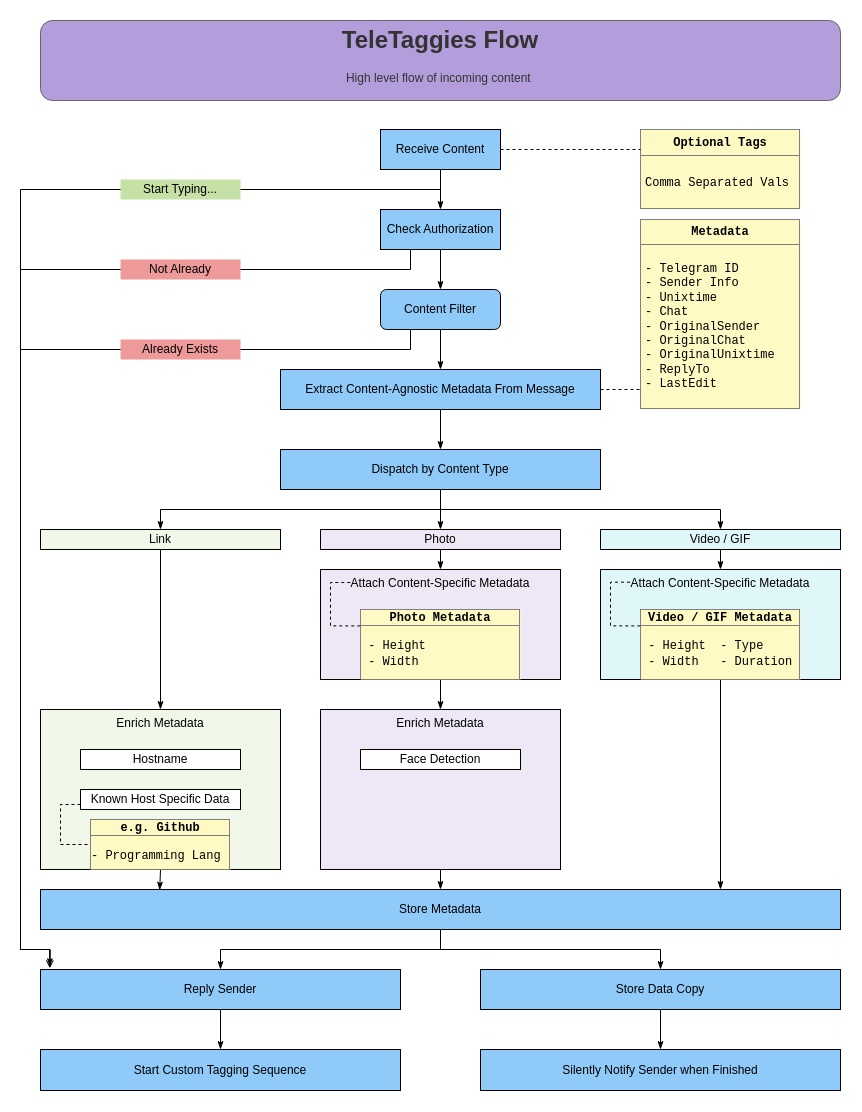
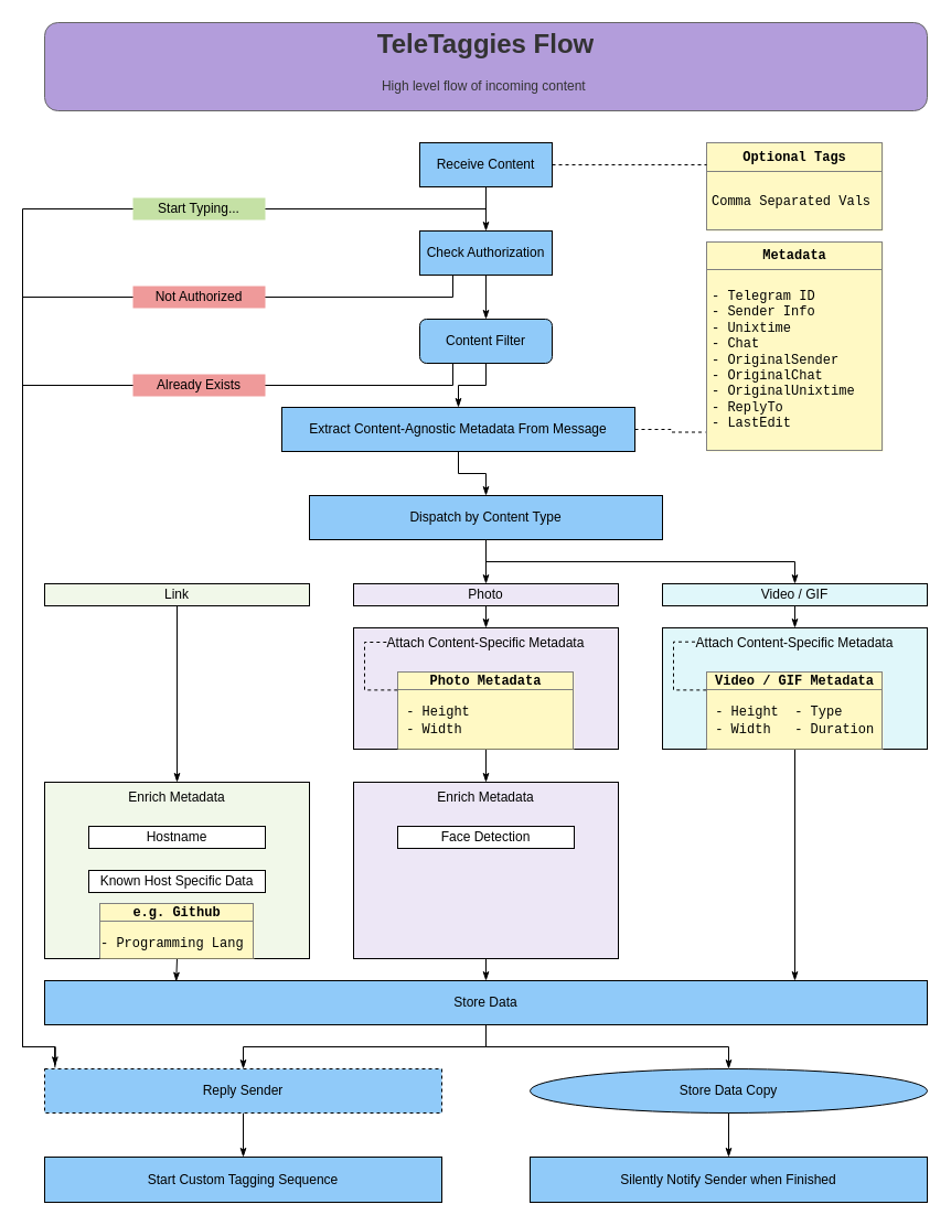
- <mxCell id="8" style="edgeStyle=orthogonalEdgeStyle;rounded=0;orthogonalLoop=1;jettySize=auto;html=1;exitX=0.25;exitY=1;exitDx=0;exitDy=0;endArrow=open;endFill=0;fontFamily=Helvetica;entryX=0.026;entryY=-0.029;entryDx=0;entryDy=0;entryPerimeter=0;" edge="1" parent="3" source="9" target="31"><mxGeometry relative="1" as="geometry"><mxPoint x="20" y="972.333" as="targetPoint" /><Array as="points"><mxPoint x="410" y="269" /><mxPoint x="20" y="269" /><mxPoint x="20" y="949" /><mxPoint x="49" y="949" /></Array></mxGeometry></mxCell>
+ <mxCell id="8" style="edgeStyle=orthogonalEdgeStyle;rounded=0;orthogonalLoop=1;jettySize=auto;html=1;exitX=0.25;exitY=1;exitDx=0;exitDy=0;endArrow=none;endFill=0;fontFamily=Helvetica;entryX=0.026;entryY=-0.029;entryDx=0;entryDy=0;entryPerimeter=0;" edge="1" parent="3" source="9" target="31"><mxGeometry relative="1" as="geometry"><mxPoint x="20" y="972.333" as="targetPoint" /><Array as="points"><mxPoint x="410" y="269" /><mxPoint x="20" y="269" /><mxPoint x="20" y="949" /><mxPoint x="49" y="949" /></Array></mxGeometry></mxCell>
- <mxCell id="53" value="Not Already" style="text;html=1;strokeColor=none;fillColor=#EF9A9A;align=center;verticalAlign=middle;whiteSpace=wrap;rounded=0;labelBackgroundColor=none;fontFamily=Helvetica;" vertex="1" parent="47"><mxGeometry x="120" y="259" width="120" height="20" as="geometry" /></mxCell>
+ <mxCell id="53" value="Not Authorized" style="text;html=1;strokeColor=none;fillColor=#EF9A9A;align=center;verticalAlign=middle;whiteSpace=wrap;rounded=0;labelBackgroundColor=none;fontFamily=Helvetica;" vertex="1" parent="47"><mxGeometry x="120" y="259" width="120" height="20" as="geometry" /></mxCell>
- <mxCell id="34" value="Extract Content-Agnostic Metadata From Message" style="rounded=0;whiteSpace=wrap;html=1;shadow=0;glass=0;comic=0;labelBackgroundColor=none;fillColor=#90CAF9;gradientColor=none;fontFamily=Helvetica;align=center;" vertex="1" parent="3"><mxGeometry x="280" y="369" width="320" height="40" as="geometry" /></mxCell>
+ <mxCell id="34" value="Extract Content-Agnostic Metadata From Message" style="rounded=0;whiteSpace=wrap;html=1;shadow=0;glass=0;comic=0;labelBackgroundColor=none;fillColor=#90CAF9;gradientColor=none;fontFamily=Helvetica;align=center;" vertex="1" parent="3"><mxGeometry x="255" y="369" width="320" height="40" as="geometry" /></mxCell>
- <mxCell id="12" style="edgeStyle=orthogonalEdgeStyle;rounded=0;orthogonalLoop=1;jettySize=auto;html=1;exitX=0.5;exitY=1;exitDx=0;exitDy=0;entryX=0.5;entryY=0;entryDx=0;entryDy=0;endArrow=classicThin;endFill=1;fontFamily=Helvetica;" edge="1" parent="3" source="13" target="15"><mxGeometry relative="1" as="geometry" /></mxCell>
- <mxCell id="42" style="edgeStyle=orthogonalEdgeStyle;rounded=0;orthogonalLoop=1;jettySize=auto;html=1;exitX=0;exitY=0.75;exitDx=0;exitDy=0;entryX=0;entryY=0.5;entryDx=0;entryDy=0;endArrow=none;endFill=0;fontFamily=Helvetica;dashed=1;" edge="1" parent="3" source="45" target="54"><mxGeometry relative="1" as="geometry" /></mxCell>
- <mxCell id="29" value="Store Metadata" style="rounded=0;whiteSpace=wrap;html=1;shadow=0;glass=0;comic=0;labelBackgroundColor=none;fillColor=#90CAF9;gradientColor=none;fontFamily=Helvetica;align=center;" vertex="1" parent="3"><mxGeometry x="40" y="889" width="800" height="40" as="geometry" /></mxCell>
+ <mxCell id="29" value="Store Data" style="rounded=0;whiteSpace=wrap;html=1;shadow=0;glass=0;comic=0;labelBackgroundColor=none;fillColor=#90CAF9;gradientColor=none;fontFamily=Helvetica;align=center;" vertex="1" parent="3"><mxGeometry x="40" y="889" width="800" height="40" as="geometry" /></mxCell>
- <mxCell id="31" value="Reply Sender" style="rounded=0;whiteSpace=wrap;html=1;shadow=0;glass=0;comic=0;labelBackgroundColor=none;fillColor=#90CAF9;gradientColor=none;fontFamily=Helvetica;align=center;" vertex="1" parent="3"><mxGeometry x="40" y="969" width="360" height="40" as="geometry" /></mxCell>
+ <mxCell id="31" value="Reply Sender" style="rounded=0;whiteSpace=wrap;html=1;shadow=0;glass=0;comic=0;labelBackgroundColor=none;fillColor=#90CAF9;gradientColor=none;fontFamily=Helvetica;align=center;dashed=1;" vertex="1" parent="3"><mxGeometry x="40" y="969" width="360" height="40" as="geometry" /></mxCell>
- <mxCell id="39" value="&lt;span&gt;Store Data Copy&lt;/span&gt;" style="rounded=0;whiteSpace=wrap;html=1;shadow=0;glass=0;comic=0;labelBackgroundColor=none;fillColor=#90CAF9;gradientColor=none;fontFamily=Helvetica;align=center;" vertex="1" parent="3"><mxGeometry x="480" y="969" width="360" height="40" as="geometry" /></mxCell>
+ <mxCell id="39" value="&lt;span&gt;Store Data Copy&lt;/span&gt;" style="ellipse;whiteSpace=wrap;html=1;shadow=0;glass=0;comic=0;labelBackgroundColor=none;fillColor=#90CAF9;gradientColor=none;fontFamily=Helvetica;align=center;" vertex="1" parent="3"><mxGeometry x="480" y="969" width="360" height="40" as="geometry" /></mxCell>
